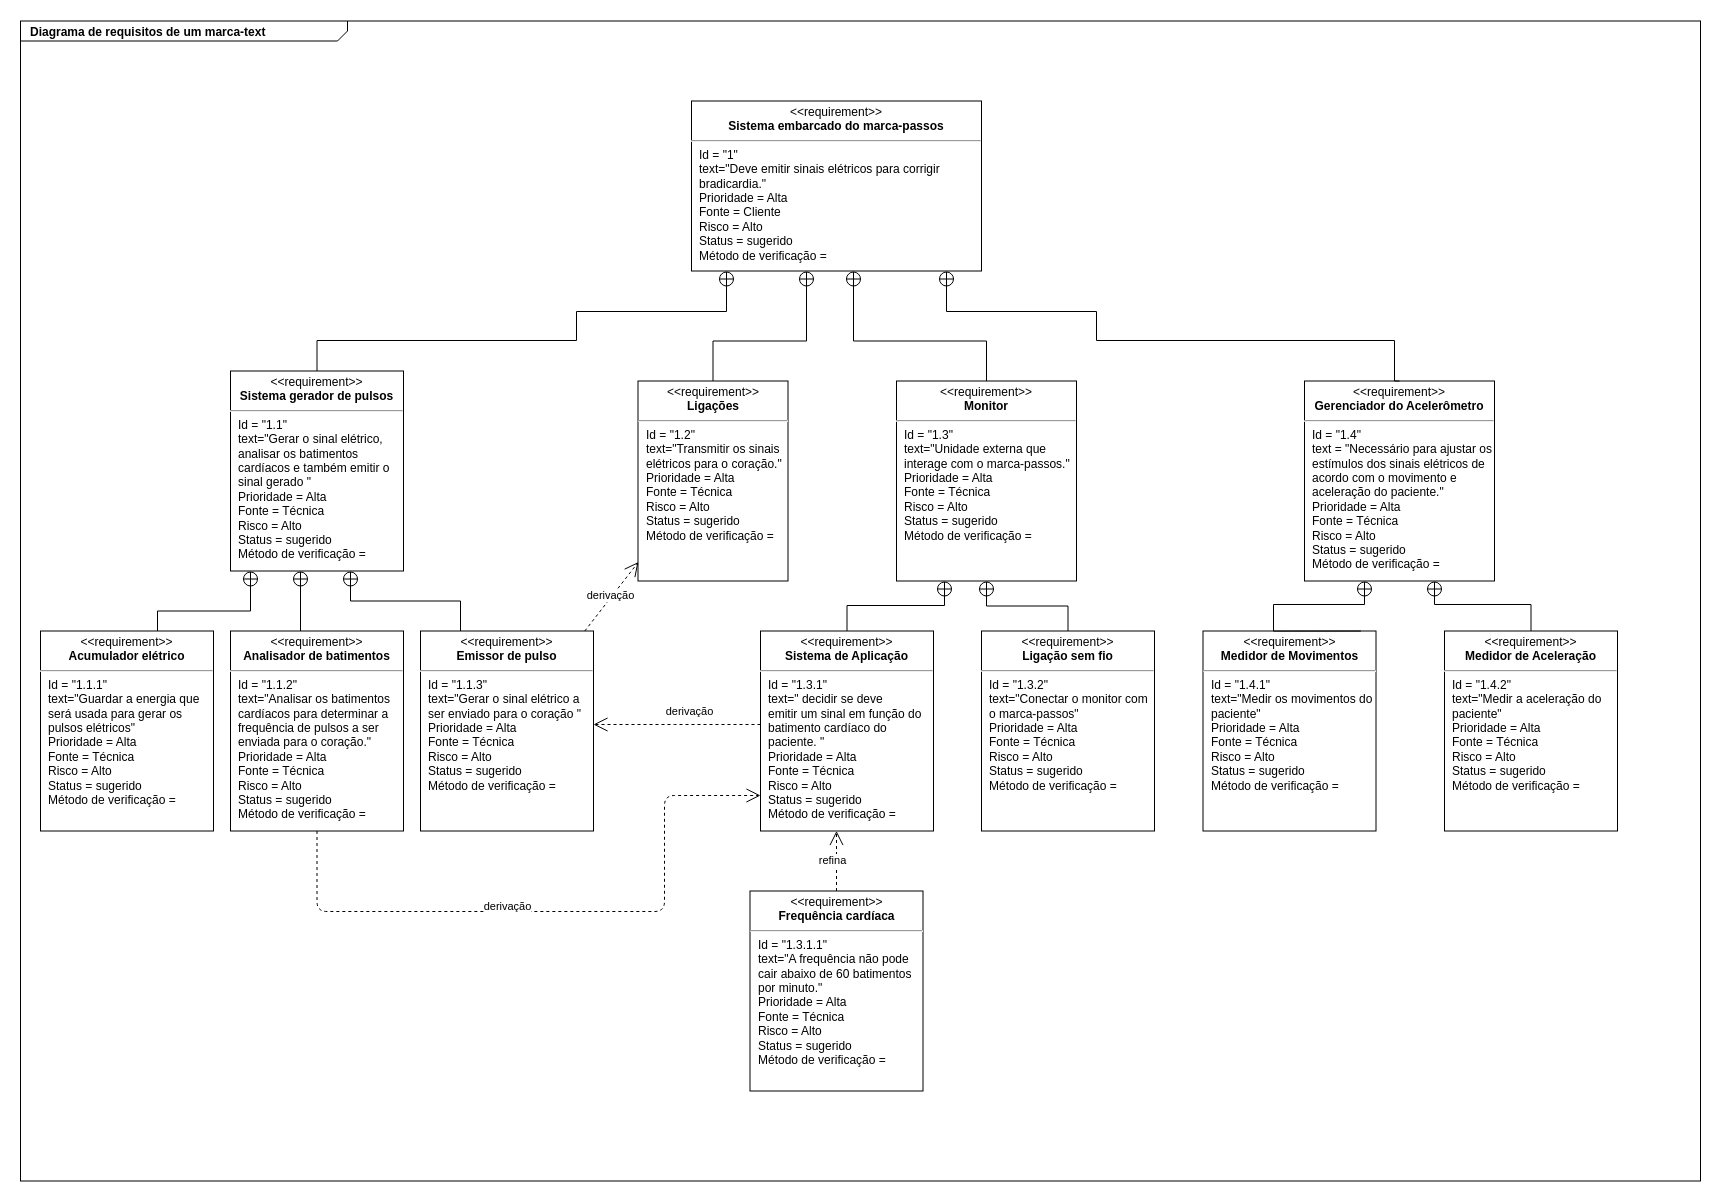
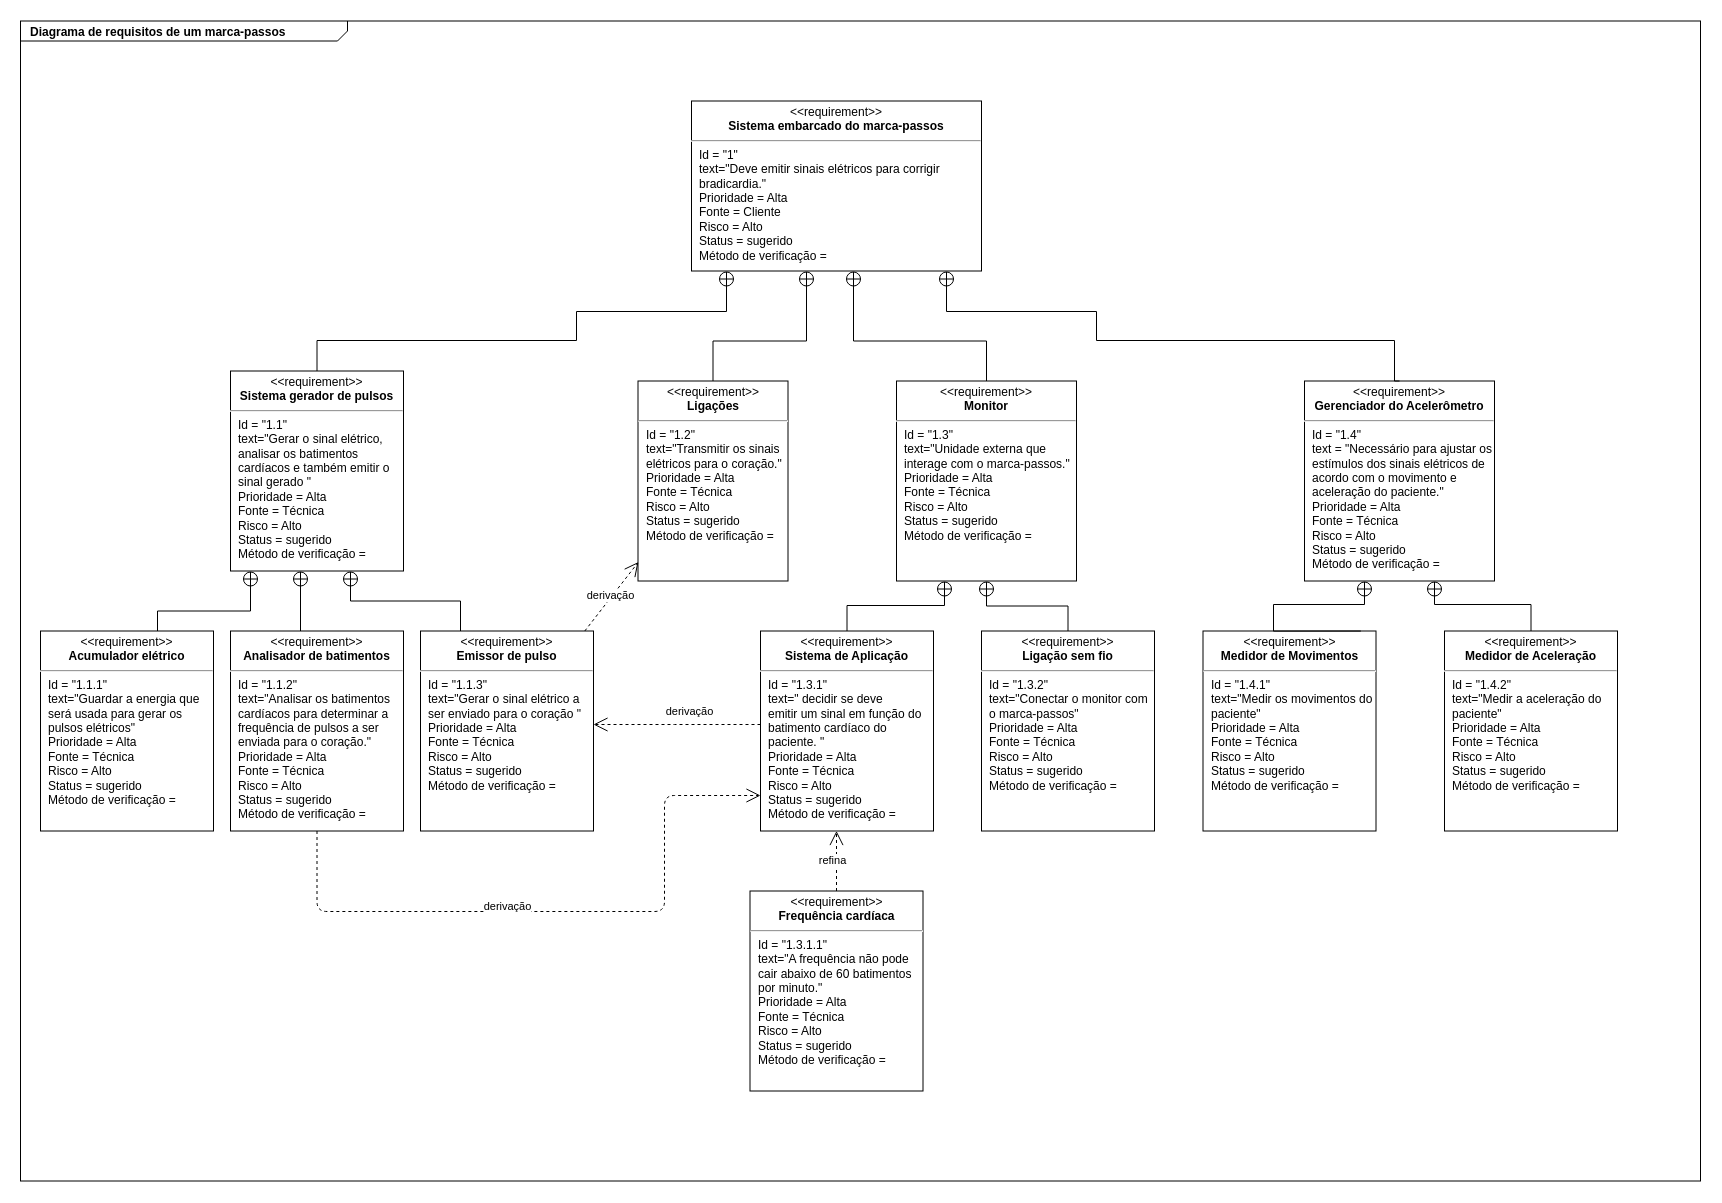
- <mxCell id="2" value="&lt;p style=&quot;margin: 0px ; margin-top: 4px ; margin-left: 10px ; text-align: left&quot;&gt;&lt;b&gt;Diagrama de requisitos de um marca-text&lt;/b&gt;&lt;/p&gt;" style="html=1;strokeWidth=1;shape=mxgraph.sysml.package;html=1;overflow=fill;whiteSpace=wrap;fillColor=none;gradientColor=none;fontSize=12;align=center;labelX=327.64;" parent="1" vertex="1"><mxGeometry x="20" y="20.5" width="1680" height="1160" as="geometry" /></mxCell>
+ <mxCell id="2" value="&lt;p style=&quot;margin: 0px ; margin-top: 4px ; margin-left: 10px ; text-align: left&quot;&gt;&lt;b&gt;Diagrama de requisitos de um marca-passos&lt;/b&gt;&lt;/p&gt;" style="html=1;strokeWidth=1;shape=mxgraph.sysml.package;html=1;overflow=fill;whiteSpace=wrap;fillColor=none;gradientColor=none;fontSize=12;align=center;labelX=327.64;" parent="1" vertex="1"><mxGeometry x="20" y="20.5" width="1680" height="1160" as="geometry" /></mxCell>
